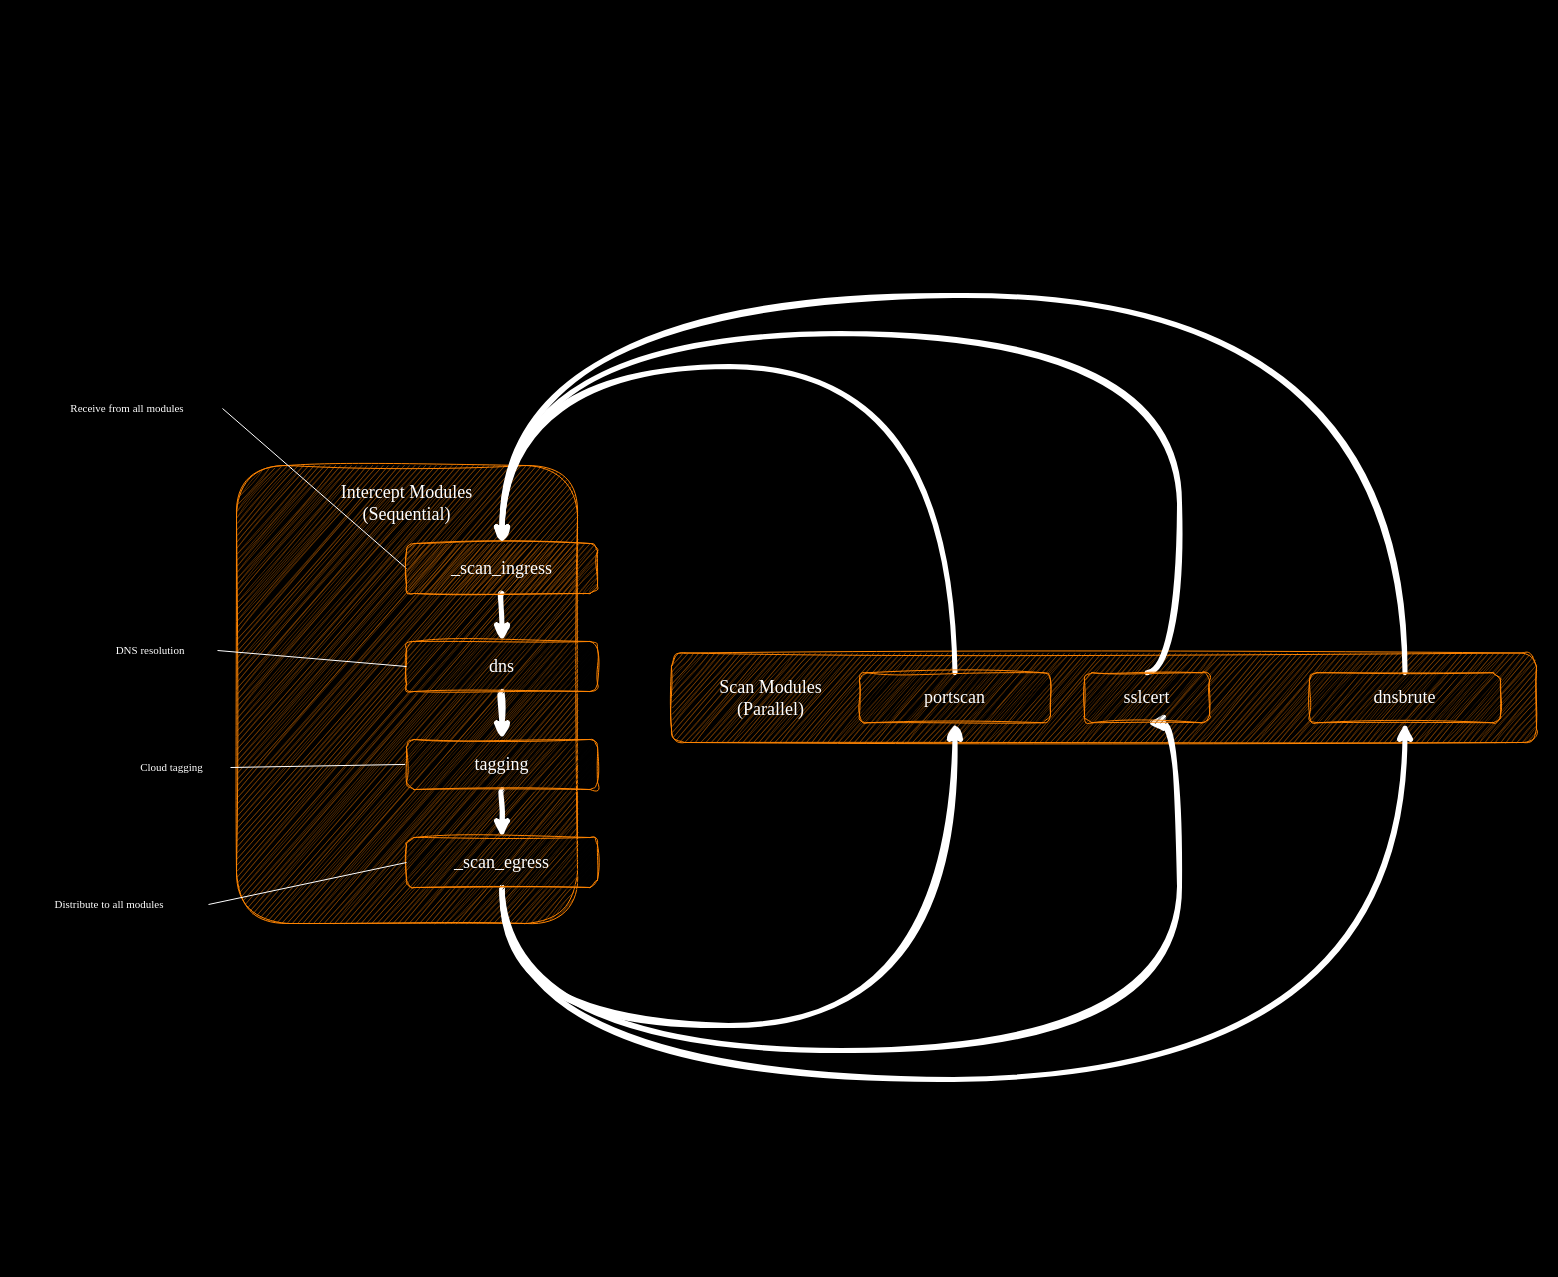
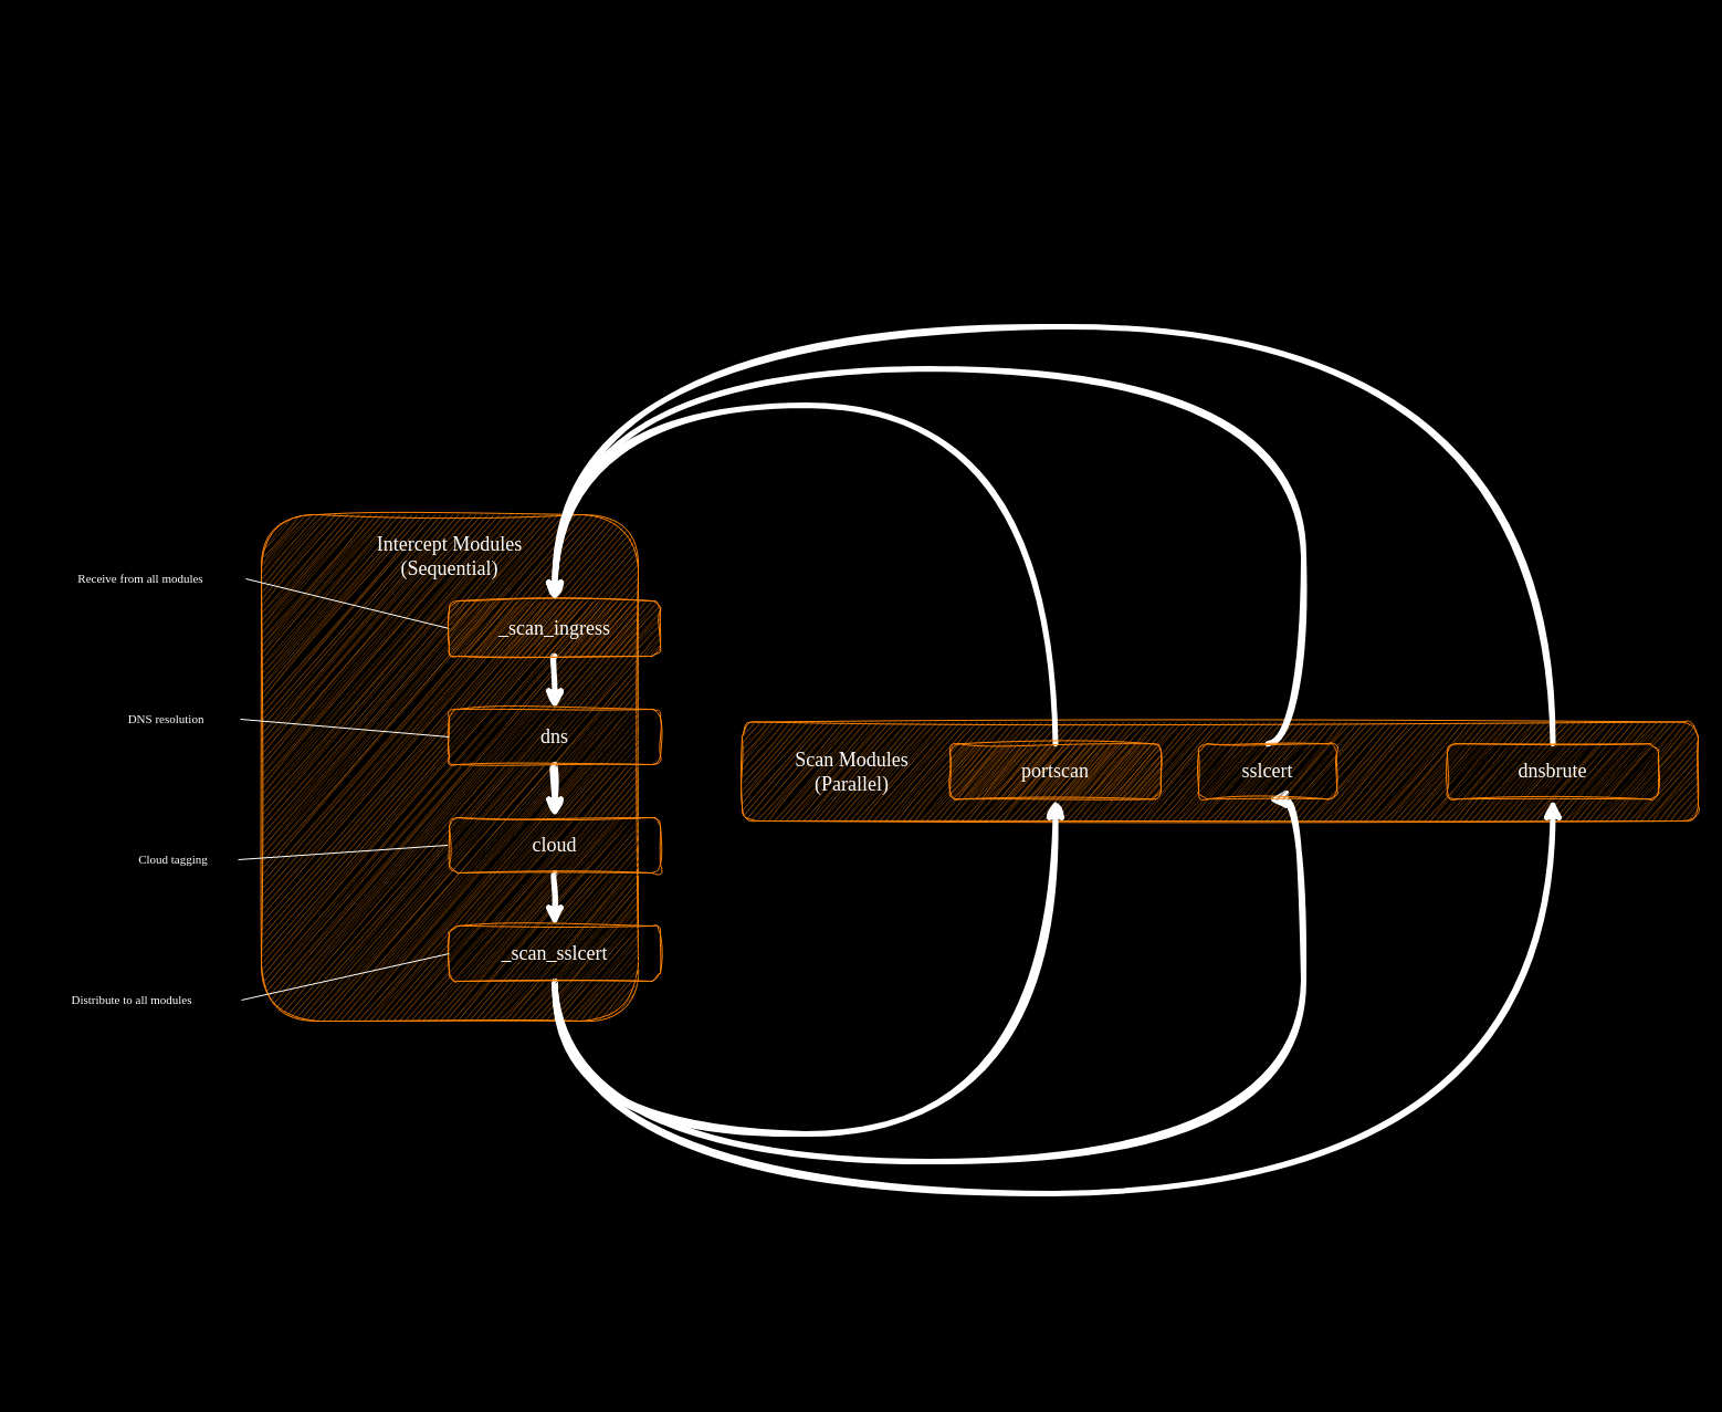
- <mxCell id="22" value="&lt;font face=&quot;hack&quot;&gt;Receive from all modules&lt;/font&gt;" style="text;html=1;align=center;verticalAlign=middle;whiteSpace=wrap;rounded=0;fontFamily=Helvetica;fontSize=11;fontColor=#FFFFFF;labelBackgroundColor=none;" vertex="1" parent="1"><mxGeometry x="32" y="393" width="190" height="30" as="geometry" /></mxCell>
+ <mxCell id="22" value="&lt;font face=&quot;hack&quot;&gt;Receive from all modules&lt;/font&gt;" style="text;html=1;align=center;verticalAlign=middle;whiteSpace=wrap;rounded=0;fontFamily=Helvetica;fontSize=11;fontColor=#FFFFFF;labelBackgroundColor=none;" vertex="1" parent="1"><mxGeometry x="32" y="508" width="190" height="30" as="geometry" /></mxCell>
- <mxCell id="15" value="&lt;span style=&quot;color: rgb(255, 255, 255); font-family: hack; font-size: 18px;&quot;&gt;portscan&lt;/span&gt;" style="rounded=1;whiteSpace=wrap;html=1;sketch=1;curveFitting=1;jiggle=2;fillColor=#000000;strokeColor=#FF8400;" vertex="1" parent="1"><mxGeometry x="859" y="672.25" width="191" height="50" as="geometry" /></mxCell>
+ <mxCell id="15" value="&lt;span style=&quot;color: rgb(255, 255, 255); font-family: hack; font-size: 18px;&quot;&gt;portscan&lt;/span&gt;" style="rounded=1;whiteSpace=wrap;html=1;sketch=1;curveFitting=1;jiggle=2;fillColor=#a15300;strokeColor=#FF8400;" vertex="1" parent="1"><mxGeometry x="859" y="672.25" width="191" height="50" as="geometry" /></mxCell>
- <mxCell id="21" value="&lt;span style=&quot;color: rgb(255, 255, 255); font-family: hack; font-size: 18px;&quot;&gt;tagging&lt;/span&gt;" style="rounded=1;whiteSpace=wrap;html=1;sketch=1;curveFitting=1;jiggle=2;fillColor=#050505;strokeColor=#FF8400;" vertex="1" parent="1"><mxGeometry x="406" y="739" width="191" height="50" as="geometry" /></mxCell>
+ <mxCell id="21" value="&lt;span style=&quot;color: rgb(255, 255, 255); font-family: hack; font-size: 18px;&quot;&gt;cloud&lt;/span&gt;" style="rounded=1;whiteSpace=wrap;html=1;sketch=1;curveFitting=1;jiggle=2;fillColor=#050505;strokeColor=#FF8400;" vertex="1" parent="1"><mxGeometry x="406" y="739" width="191" height="50" as="geometry" /></mxCell>
- <mxCell id="26" value="&lt;font face=&quot;hack&quot;&gt;Cloud tagging&lt;/font&gt;" style="text;html=1;align=center;verticalAlign=middle;whiteSpace=wrap;rounded=0;fontFamily=Helvetica;fontSize=11;fontColor=#FFFFFF;labelBackgroundColor=none;" vertex="1" parent="1"><mxGeometry x="113" y="752" width="117" height="30" as="geometry" /></mxCell>
+ <mxCell id="26" value="&lt;font face=&quot;hack&quot;&gt;Cloud tagging&lt;/font&gt;" style="text;html=1;align=center;verticalAlign=middle;whiteSpace=wrap;rounded=0;fontFamily=Helvetica;fontSize=11;fontColor=#FFFFFF;labelBackgroundColor=none;" vertex="1" parent="1"><mxGeometry x="98" y="762" width="117" height="30" as="geometry" /></mxCell>
- <mxCell id="13" value="&lt;span style=&quot;color: rgb(255, 255, 255); font-family: hack; font-size: 18px;&quot;&gt;_scan_egress&lt;/span&gt;" style="rounded=1;whiteSpace=wrap;html=1;sketch=1;curveFitting=1;jiggle=2;fillColor=#050505;strokeColor=#FF8400;" vertex="1" parent="1"><mxGeometry x="406" y="837" width="191" height="50" as="geometry" /></mxCell>
+ <mxCell id="13" value="&lt;span style=&quot;color: rgb(255, 255, 255); font-family: hack; font-size: 18px;&quot;&gt;_scan_sslcert&lt;/span&gt;" style="rounded=1;whiteSpace=wrap;html=1;sketch=1;curveFitting=1;jiggle=2;fillColor=#050505;strokeColor=#FF8400;" vertex="1" parent="1"><mxGeometry x="406" y="837" width="191" height="50" as="geometry" /></mxCell>
- <mxCell id="28" value="&lt;font face=&quot;hack&quot;&gt;Distribute to all modules&lt;/font&gt;" style="text;html=1;align=center;verticalAlign=middle;whiteSpace=wrap;rounded=0;fontFamily=Helvetica;fontSize=11;fontColor=#FFFFFF;labelBackgroundColor=none;" vertex="1" parent="1"><mxGeometry x="10" y="889" width="198" height="30" as="geometry" /></mxCell>
+ <mxCell id="28" value="&lt;font face=&quot;hack&quot;&gt;Distribute to all modules&lt;/font&gt;" style="text;html=1;align=center;verticalAlign=middle;whiteSpace=wrap;rounded=0;fontFamily=Helvetica;fontSize=11;fontColor=#FFFFFF;labelBackgroundColor=none;" vertex="1" parent="1"><mxGeometry x="20" y="889" width="198" height="30" as="geometry" /></mxCell>
